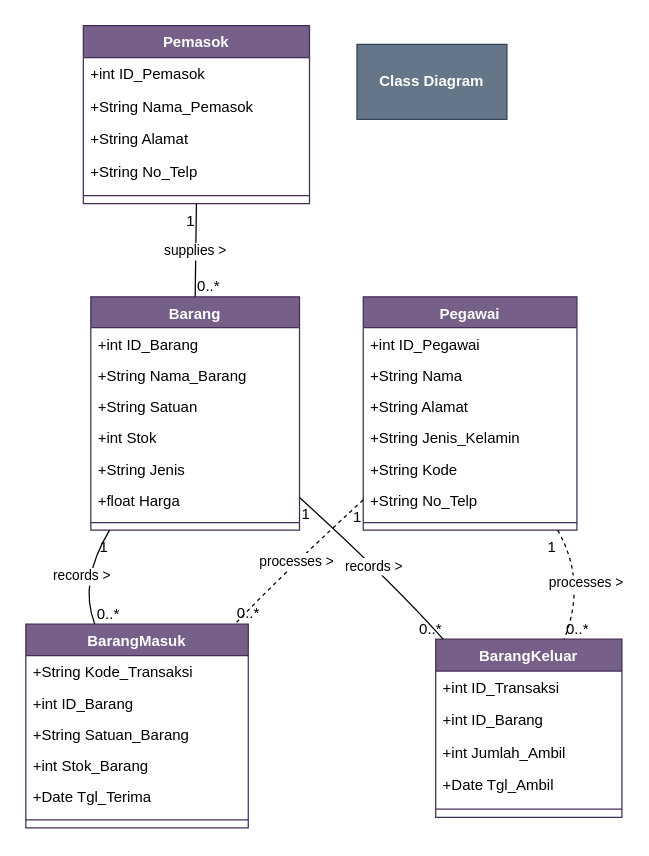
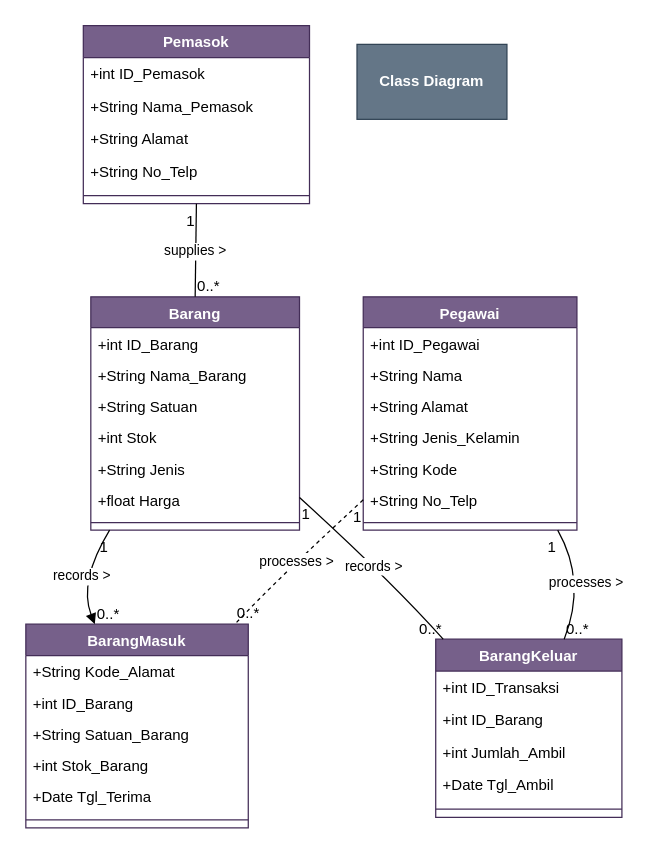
- <mxCell id="49" value="processes &gt;" style="curved=1;startArrow=none;endArrow=none;exitX=0.91;exitY=1;entryX=0.69;entryY=0;rounded=0;dashed=1;" parent="1" source="16" target="31" edge="1"><mxGeometry relative="1" as="geometry"><Array as="points"><mxPoint x="469" y="465" /></Array></mxGeometry></mxCell>
+ <mxCell id="49" value="processes &gt;" style="curved=1;startArrow=none;endArrow=none;exitX=0.91;exitY=1;entryX=0.69;entryY=0;rounded=0;" parent="1" source="16" target="31" edge="1"><mxGeometry relative="1" as="geometry"><Array as="points"><mxPoint x="469" y="465" /></Array></mxGeometry></mxCell>
- <mxCell id="40" value="records &gt;" style="curved=1;startArrow=none;endArrow=none;exitX=0.09;exitY=1;entryX=0.31;entryY=0;rounded=0;" parent="1" source="8" target="24" edge="1"><mxGeometry relative="1" as="geometry"><Array as="points"><mxPoint x="62" y="465" /></Array></mxGeometry></mxCell>
+ <mxCell id="40" value="records &gt;" style="curved=1;startArrow=none;endArrow=block;exitX=0.09;exitY=1;entryX=0.31;entryY=0;rounded=0;" parent="1" source="8" target="24" edge="1"><mxGeometry relative="1" as="geometry"><Array as="points"><mxPoint x="62" y="465" /></Array></mxGeometry></mxCell>
- <mxCell id="25" value="+String Kode_Transaksi" style="text;strokeColor=none;fillColor=none;align=left;verticalAlign=top;spacingLeft=4;spacingRight=4;overflow=hidden;rotatable=0;points=[[0,0.5],[1,0.5]];portConstraint=eastwest;" parent="24" vertex="1"><mxGeometry y="25.077" width="178" height="25" as="geometry" /></mxCell>
+ <mxCell id="25" value="+String Kode_Alamat" style="text;strokeColor=none;fillColor=none;align=left;verticalAlign=top;spacingLeft=4;spacingRight=4;overflow=hidden;rotatable=0;points=[[0,0.5],[1,0.5]];portConstraint=eastwest;" parent="24" vertex="1"><mxGeometry y="25.077" width="178" height="25" as="geometry" /></mxCell>
